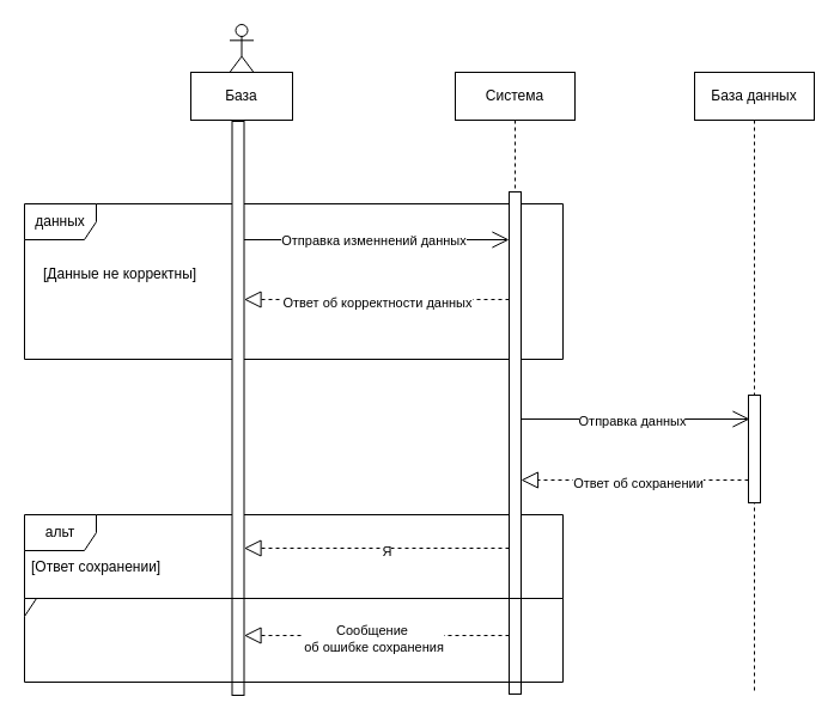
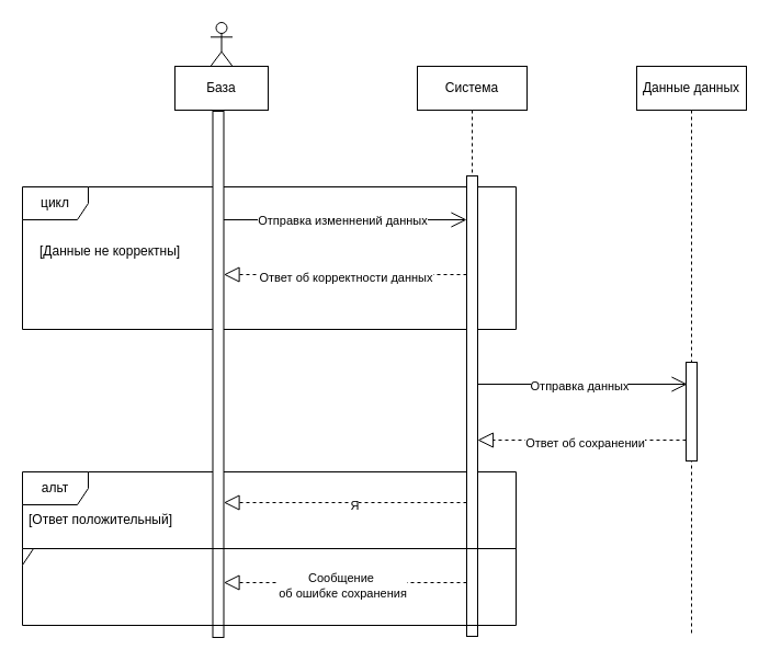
- <mxCell id="9" value="База данных" style="shape=umlLifeline;perimeter=lifelinePerimeter;whiteSpace=wrap;html=1;container=1;dropTarget=0;collapsible=0;recursiveResize=0;outlineConnect=0;portConstraint=eastwest;newEdgeStyle={&quot;curved&quot;:0,&quot;rounded&quot;:0};" vertex="1" parent="1"><mxGeometry x="580" y="60" width="100" height="520" as="geometry" /></mxCell>
+ <mxCell id="9" value="Данные данных" style="shape=umlLifeline;perimeter=lifelinePerimeter;whiteSpace=wrap;html=1;container=1;dropTarget=0;collapsible=0;recursiveResize=0;outlineConnect=0;portConstraint=eastwest;newEdgeStyle={&quot;curved&quot;:0,&quot;rounded&quot;:0};" vertex="1" parent="1"><mxGeometry x="580" y="60" width="100" height="520" as="geometry" /></mxCell>
- <mxCell id="2" value="данных" style="shape=umlFrame;whiteSpace=wrap;html=1;pointerEvents=0;" vertex="1" parent="1"><mxGeometry x="20" y="170" width="450" height="130" as="geometry" /></mxCell>
+ <mxCell id="2" value="цикл" style="shape=umlFrame;whiteSpace=wrap;html=1;pointerEvents=0;" vertex="1" parent="1"><mxGeometry x="20" y="170" width="450" height="130" as="geometry" /></mxCell>
- <mxCell id="25" value="[Ответ сохранении]" style="text;strokeColor=none;fillColor=none;align=left;verticalAlign=top;spacingLeft=4;spacingRight=4;overflow=hidden;rotatable=0;points=[[0,0.5],[1,0.5]];portConstraint=eastwest;whiteSpace=wrap;html=1;" vertex="1" parent="1"><mxGeometry x="20" y="460" width="152" height="26" as="geometry" /></mxCell>
+ <mxCell id="25" value="[Ответ положительный]" style="text;strokeColor=none;fillColor=none;align=left;verticalAlign=top;spacingLeft=4;spacingRight=4;overflow=hidden;rotatable=0;points=[[0,0.5],[1,0.5]];portConstraint=eastwest;whiteSpace=wrap;html=1;" vertex="1" parent="1"><mxGeometry x="20" y="460" width="152" height="26" as="geometry" /></mxCell>
